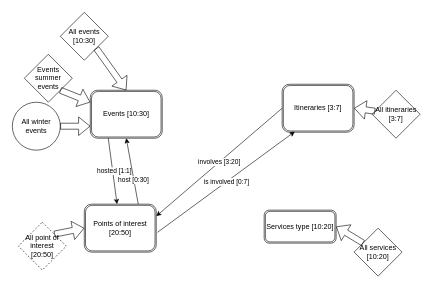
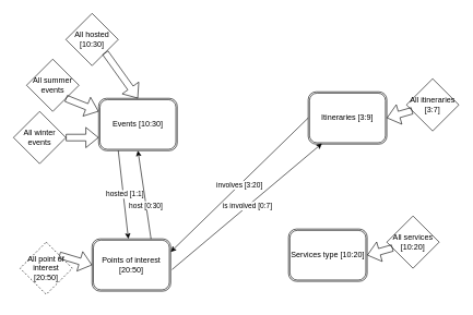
- <mxCell id="12" value="All events [10:30]" style="rhombus;whiteSpace=wrap;html=1;" parent="1" vertex="1"><mxGeometry x="100" y="20" width="80" height="80" as="geometry" /></mxCell>
+ <mxCell id="12" value="All hosted [10:30]" style="rhombus;whiteSpace=wrap;html=1;" parent="1" vertex="1"><mxGeometry x="100" y="20" width="80" height="80" as="geometry" /></mxCell>
- <mxCell id="13" value="Events summer events" style="rhombus;whiteSpace=wrap;html=1;" parent="1" vertex="1"><mxGeometry x="40" y="90" width="80" height="80" as="geometry" /></mxCell>
+ <mxCell id="13" value="All summer events" style="rhombus;whiteSpace=wrap;html=1;" parent="1" vertex="1"><mxGeometry x="40" y="90" width="80" height="80" as="geometry" /></mxCell>
- <mxCell id="4" value="Itineraries [3:7]" style="shape=ext;double=1;rounded=1;whiteSpace=wrap;html=1;" parent="1" vertex="1"><mxGeometry x="470" y="140" width="120" height="80" as="geometry" /></mxCell>
+ <mxCell id="4" value="Itineraries [3:9]" style="shape=ext;double=1;rounded=1;whiteSpace=wrap;html=1;" parent="1" vertex="1"><mxGeometry x="470" y="140" width="120" height="80" as="geometry" /></mxCell>
- <mxCell id="16" value="All itineraries [3:7]" style="rhombus;whiteSpace=wrap;html=1;" parent="1" vertex="1"><mxGeometry x="620" y="150" width="80" height="80" as="geometry" /></mxCell>
+ <mxCell id="16" value="All itineraries [3:7]" style="rhombus;whiteSpace=wrap;html=1;" parent="1" vertex="1"><mxGeometry x="620" y="120" width="80" height="80" as="geometry" /></mxCell>
- <mxCell id="14" value="All winter events" style="ellipse;whiteSpace=wrap;html=1;" parent="1" vertex="1"><mxGeometry x="20" y="170" width="80" height="80" as="geometry" /></mxCell>
+ <mxCell id="14" value="All winter events" style="rhombus;whiteSpace=wrap;html=1;" parent="1" vertex="1"><mxGeometry x="20" y="170" width="80" height="80" as="geometry" /></mxCell>
- <mxCell id="5" value="Services type [10:20]" style="shape=ext;double=1;rounded=1;whiteSpace=wrap;html=1;" parent="1" vertex="1"><mxGeometry x="440" y="350" width="120" height="55" as="geometry" /></mxCell>
+ <mxCell id="5" value="Services type [10:20]" style="shape=ext;double=1;rounded=1;whiteSpace=wrap;html=1;" parent="1" vertex="1"><mxGeometry x="440" y="350" width="120" height="80" as="geometry" /></mxCell>
- <mxCell id="3" value="Points of interest [20:50]" style="shape=ext;double=1;rounded=1;whiteSpace=wrap;html=1;" parent="1" vertex="1"><mxGeometry x="140" y="340" width="120" height="80" as="geometry" /></mxCell>
+ <mxCell id="3" value="Points of interest [20:50]" style="shape=ext;double=1;rounded=1;whiteSpace=wrap;html=1;" parent="1" vertex="1"><mxGeometry x="140" y="365" width="120" height="80" as="geometry" /></mxCell>
- <mxCell id="17" value="All services [10:20]" style="rhombus;whiteSpace=wrap;html=1;" parent="1" vertex="1"><mxGeometry x="590" y="380" width="80" height="80" as="geometry" /></mxCell>
+ <mxCell id="17" value="All services [10:20]" style="rhombus;whiteSpace=wrap;html=1;" parent="1" vertex="1"><mxGeometry x="590" y="330" width="80" height="80" as="geometry" /></mxCell>
